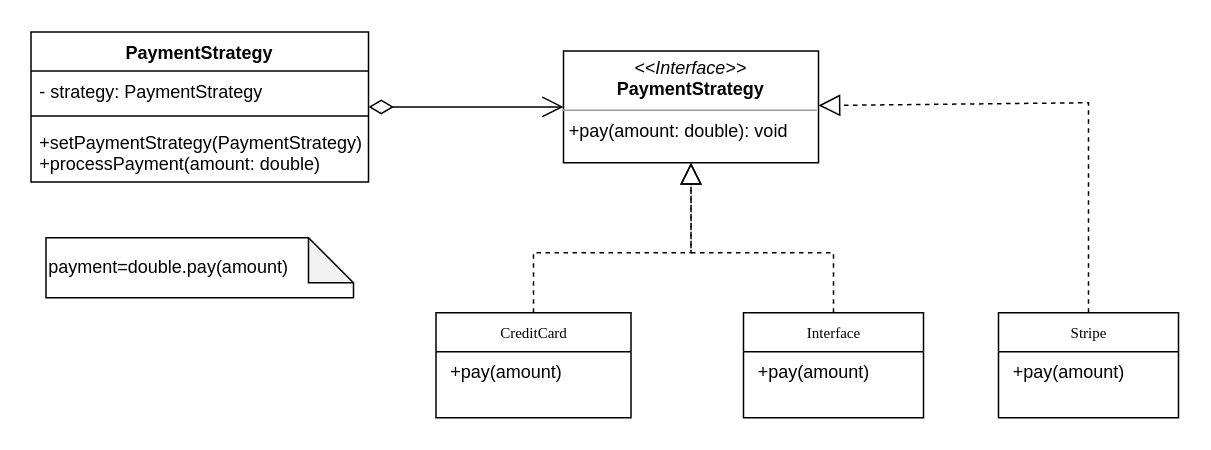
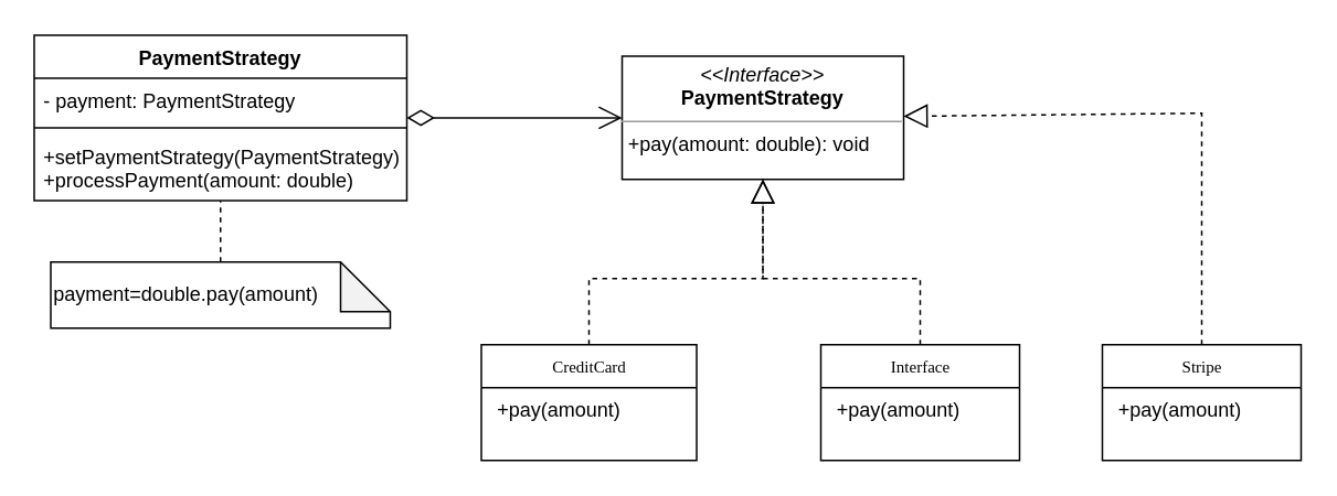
- <mxCell id="13" value="- strategy: PaymentStrategy" style="text;strokeColor=none;fillColor=none;align=left;verticalAlign=top;spacingLeft=4;spacingRight=4;overflow=hidden;rotatable=0;points=[[0,0.5],[1,0.5]];portConstraint=eastwest;whiteSpace=wrap;html=1;" vertex="1" parent="12"><mxGeometry y="26" width="225" height="26" as="geometry" /></mxCell>
+ <mxCell id="13" value="- payment: PaymentStrategy" style="text;strokeColor=none;fillColor=none;align=left;verticalAlign=top;spacingLeft=4;spacingRight=4;overflow=hidden;rotatable=0;points=[[0,0.5],[1,0.5]];portConstraint=eastwest;whiteSpace=wrap;html=1;" vertex="1" parent="12"><mxGeometry y="26" width="225" height="26" as="geometry" /></mxCell>
+ <mxCell id="16" value="" style="endArrow=none;dashed=1;html=1;rounded=0;exitX=0.5;exitY=0;exitDx=0;exitDy=0;exitPerimeter=0;" edge="1" parent="1" source="9" target="12"><mxGeometry width="50" height="50" relative="1" as="geometry"><mxPoint x="365" y="108" as="sourcePoint" /><mxPoint x="415" y="58" as="targetPoint" /></mxGeometry></mxCell>
